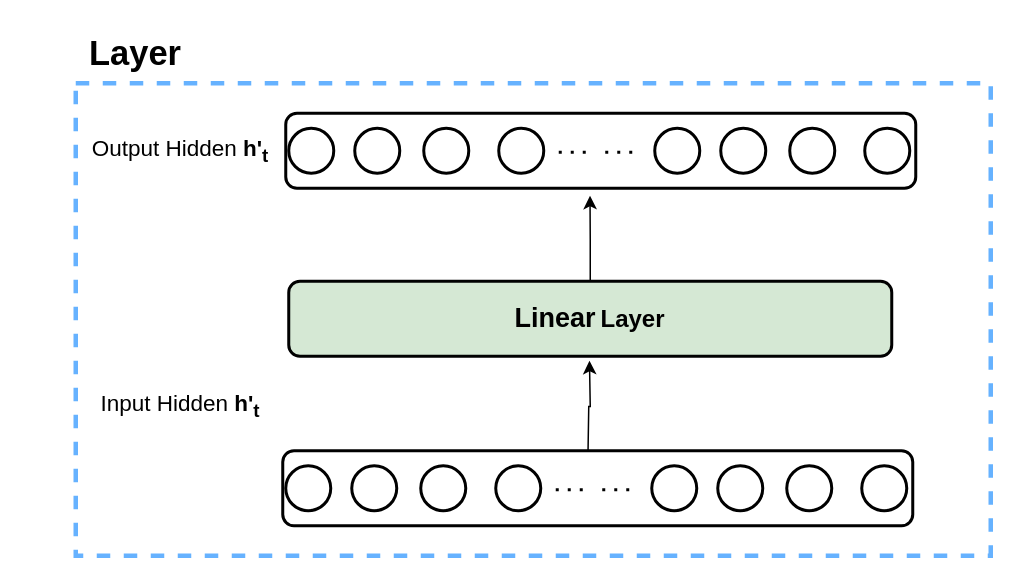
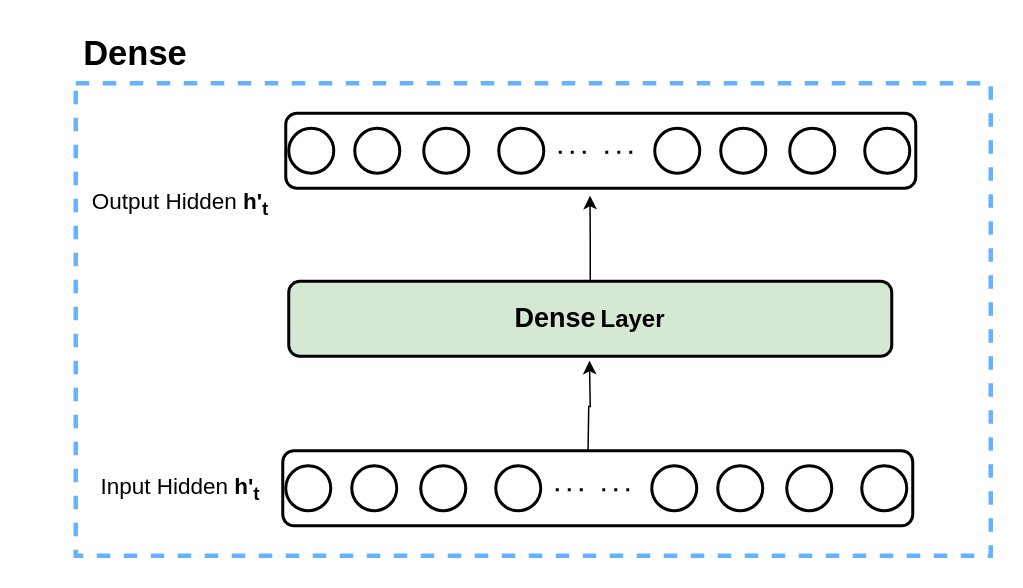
- <mxCell id="30" value="&lt;b&gt;&lt;font style=&quot;font-size: 23px;&quot;&gt;Layer&lt;/font&gt;&lt;/b&gt;" style="text;html=1;align=center;verticalAlign=middle;whiteSpace=wrap;rounded=0;" vertex="1" parent="1"><mxGeometry x="20" y="20" width="140" height="30" as="geometry" /></mxCell>
+ <mxCell id="30" value="&lt;b&gt;&lt;font style=&quot;font-size: 23px;&quot;&gt;Dense&lt;/font&gt;&lt;/b&gt;" style="text;html=1;align=center;verticalAlign=middle;whiteSpace=wrap;rounded=0;" vertex="1" parent="1"><mxGeometry x="20" y="20" width="140" height="30" as="geometry" /></mxCell>
- <mxCell id="28" value="&lt;font style=&quot;font-size: 15px;&quot;&gt;Output Hidden &lt;b&gt;h'&lt;sub&gt;t&lt;/sub&gt;&lt;/b&gt;&lt;/font&gt;" style="text;html=1;align=center;verticalAlign=middle;whiteSpace=wrap;rounded=0;" vertex="1" parent="1"><mxGeometry x="60" y="85" width="120" height="30" as="geometry" /></mxCell>
+ <mxCell id="28" value="&lt;font style=&quot;font-size: 15px;&quot;&gt;Output Hidden &lt;b&gt;h'&lt;sub&gt;t&lt;/sub&gt;&lt;/b&gt;&lt;/font&gt;" style="text;html=1;align=center;verticalAlign=middle;whiteSpace=wrap;rounded=0;" vertex="1" parent="1"><mxGeometry x="60" y="120" width="120" height="30" as="geometry" /></mxCell>
- <mxCell id="26" value="&lt;b&gt;&lt;font style=&quot;font-size: 18px;&quot;&gt;Linear&lt;/font&gt;&lt;/b&gt; &lt;b&gt;&lt;font style=&quot;font-size: 16px;&quot;&gt;Layer&lt;/font&gt;&lt;/b&gt;" style="rounded=1;whiteSpace=wrap;html=1;strokeWidth=2;fillColor=#d5e8d4;strokeColor=#000000;" vertex="1" parent="1"><mxGeometry x="192" y="187" width="402" height="50" as="geometry" /></mxCell>
+ <mxCell id="26" value="&lt;b&gt;&lt;font style=&quot;font-size: 18px;&quot;&gt;Dense&lt;/font&gt;&lt;/b&gt; &lt;b&gt;&lt;font style=&quot;font-size: 16px;&quot;&gt;Layer&lt;/font&gt;&lt;/b&gt;" style="rounded=1;whiteSpace=wrap;html=1;strokeWidth=2;fillColor=#d5e8d4;strokeColor=#000000;" vertex="1" parent="1"><mxGeometry x="192" y="187" width="402" height="50" as="geometry" /></mxCell>
- <mxCell id="29" value="&lt;font style=&quot;font-size: 15px;&quot;&gt;Input Hidden &lt;b&gt;h'&lt;sub&gt;t&lt;/sub&gt;&lt;/b&gt;&lt;/font&gt;" style="text;html=1;align=center;verticalAlign=middle;whiteSpace=wrap;rounded=0;" vertex="1" parent="1"><mxGeometry x="60" y="255" width="120" height="30" as="geometry" /></mxCell>
+ <mxCell id="29" value="&lt;font style=&quot;font-size: 15px;&quot;&gt;Input Hidden &lt;b&gt;h'&lt;sub&gt;t&lt;/sub&gt;&lt;/b&gt;&lt;/font&gt;" style="text;html=1;align=center;verticalAlign=middle;whiteSpace=wrap;rounded=0;" vertex="1" parent="1"><mxGeometry x="60" y="310" width="120" height="30" as="geometry" /></mxCell>
